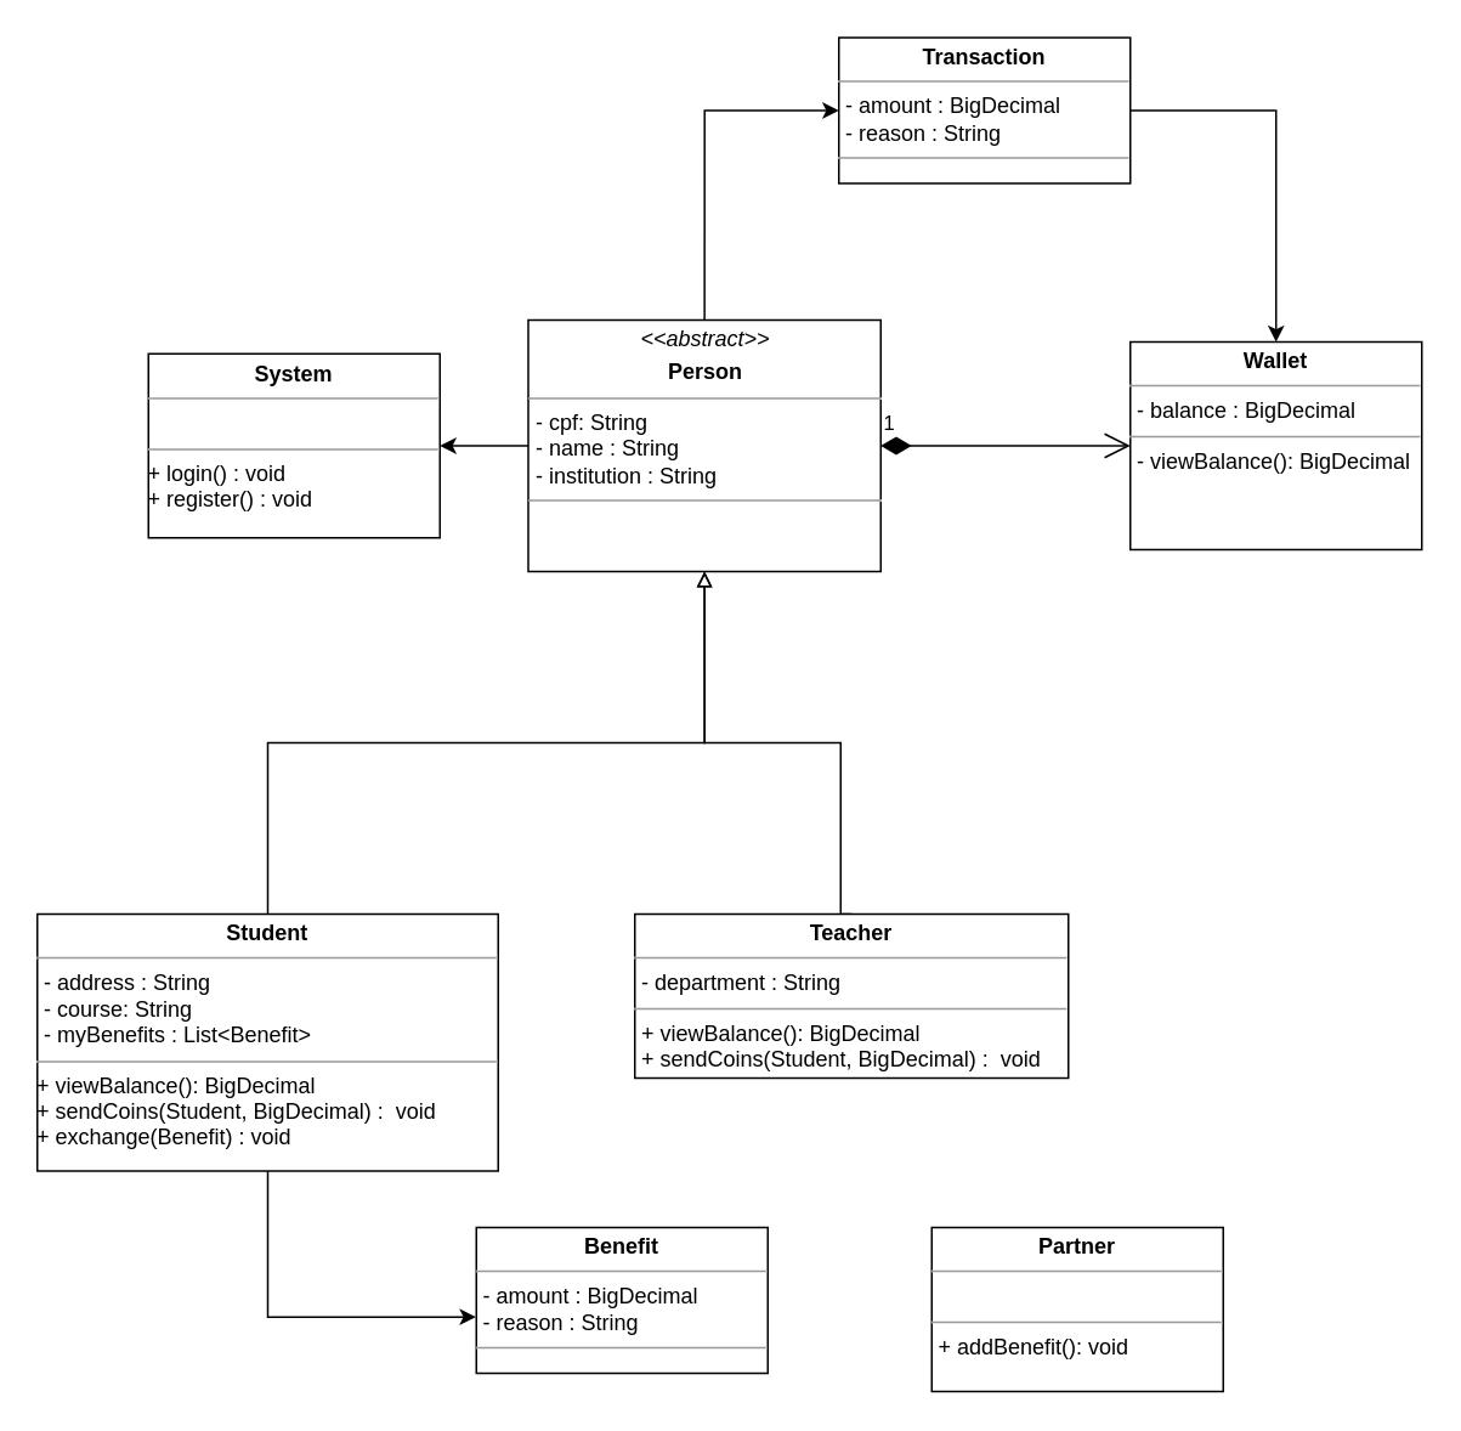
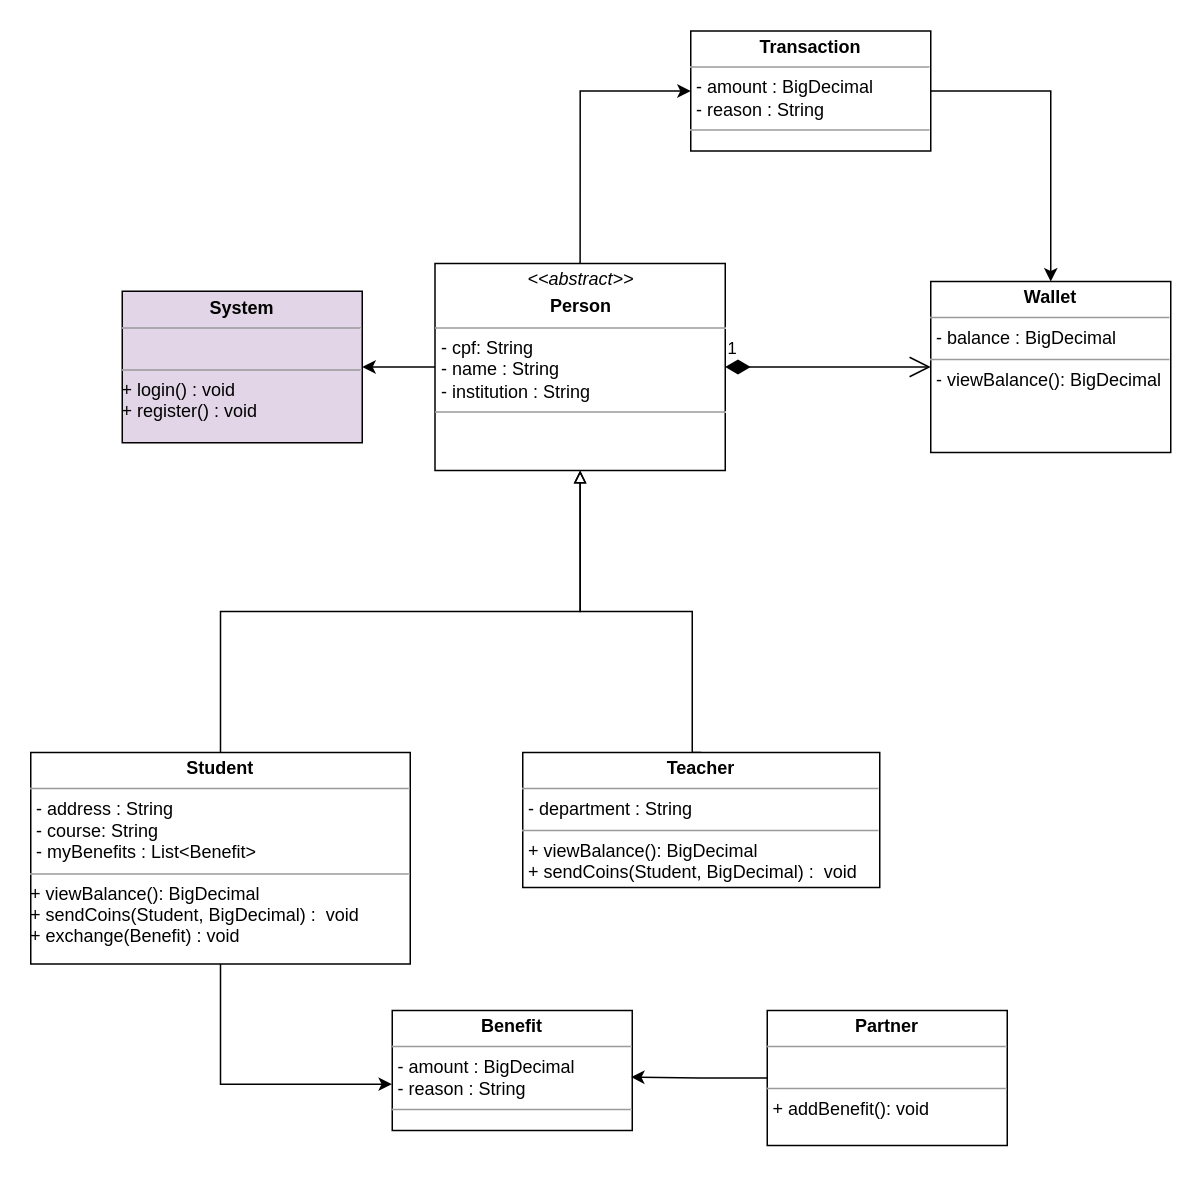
- <mxCell id="14" value="&lt;p style=&quot;margin:0px;margin-top:4px;text-align:center;&quot;&gt;&lt;b&gt;System&lt;/b&gt;&lt;/p&gt;&lt;hr size=&quot;1&quot;&gt;&lt;br&gt;&lt;hr size=&quot;1&quot;&gt;&lt;div&gt;+ login() : void&lt;/div&gt;&lt;div&gt;+ register() : void&lt;br&gt;&lt;/div&gt;" style="verticalAlign=top;align=left;overflow=fill;fontSize=12;fontFamily=Helvetica;html=1;whiteSpace=wrap;" vertex="1" parent="1"><mxGeometry x="81" y="193.5" width="160" height="101" as="geometry" /></mxCell>
+ <mxCell id="14" value="&lt;p style=&quot;margin:0px;margin-top:4px;text-align:center;&quot;&gt;&lt;b&gt;System&lt;/b&gt;&lt;/p&gt;&lt;hr size=&quot;1&quot;&gt;&lt;br&gt;&lt;hr size=&quot;1&quot;&gt;&lt;div&gt;+ login() : void&lt;/div&gt;&lt;div&gt;+ register() : void&lt;br&gt;&lt;/div&gt;" style="verticalAlign=top;align=left;overflow=fill;fontSize=12;fontFamily=Helvetica;html=1;whiteSpace=wrap;fillColor=#e1d5e7;" vertex="1" parent="1"><mxGeometry x="81" y="193.5" width="160" height="101" as="geometry" /></mxCell>
+ <mxCell id="16" style="edgeStyle=orthogonalEdgeStyle;rounded=0;orthogonalLoop=1;jettySize=auto;html=1;entryX=0.995;entryY=0.555;entryDx=0;entryDy=0;entryPerimeter=0;exitX=0;exitY=0.5;exitDx=0;exitDy=0;" edge="1" parent="1" source="9" target="15"><mxGeometry relative="1" as="geometry" /></mxCell>
